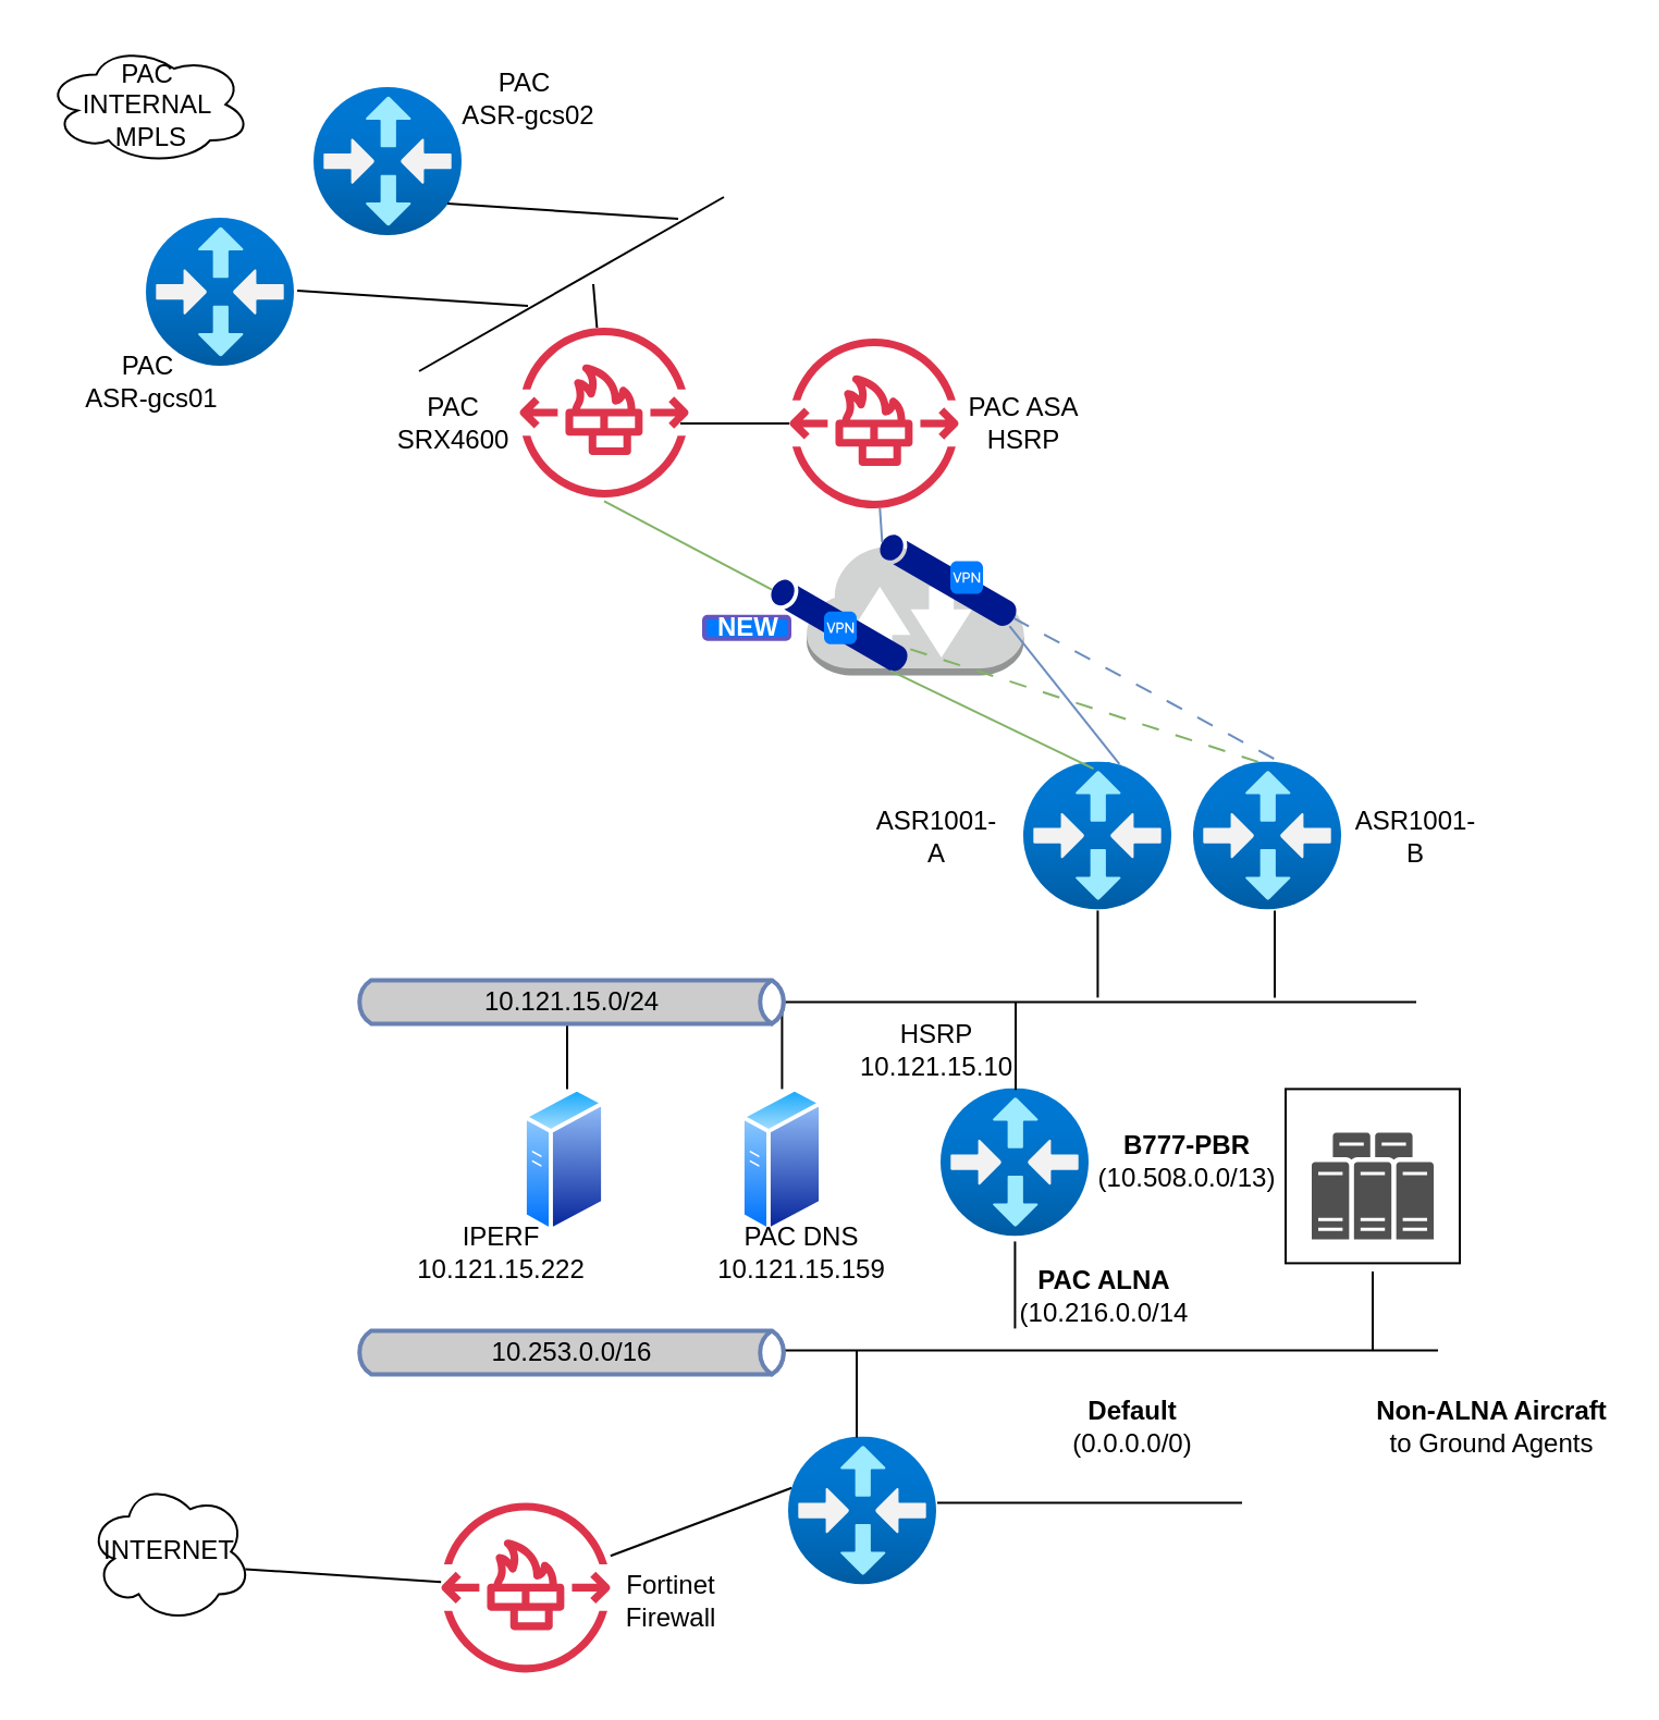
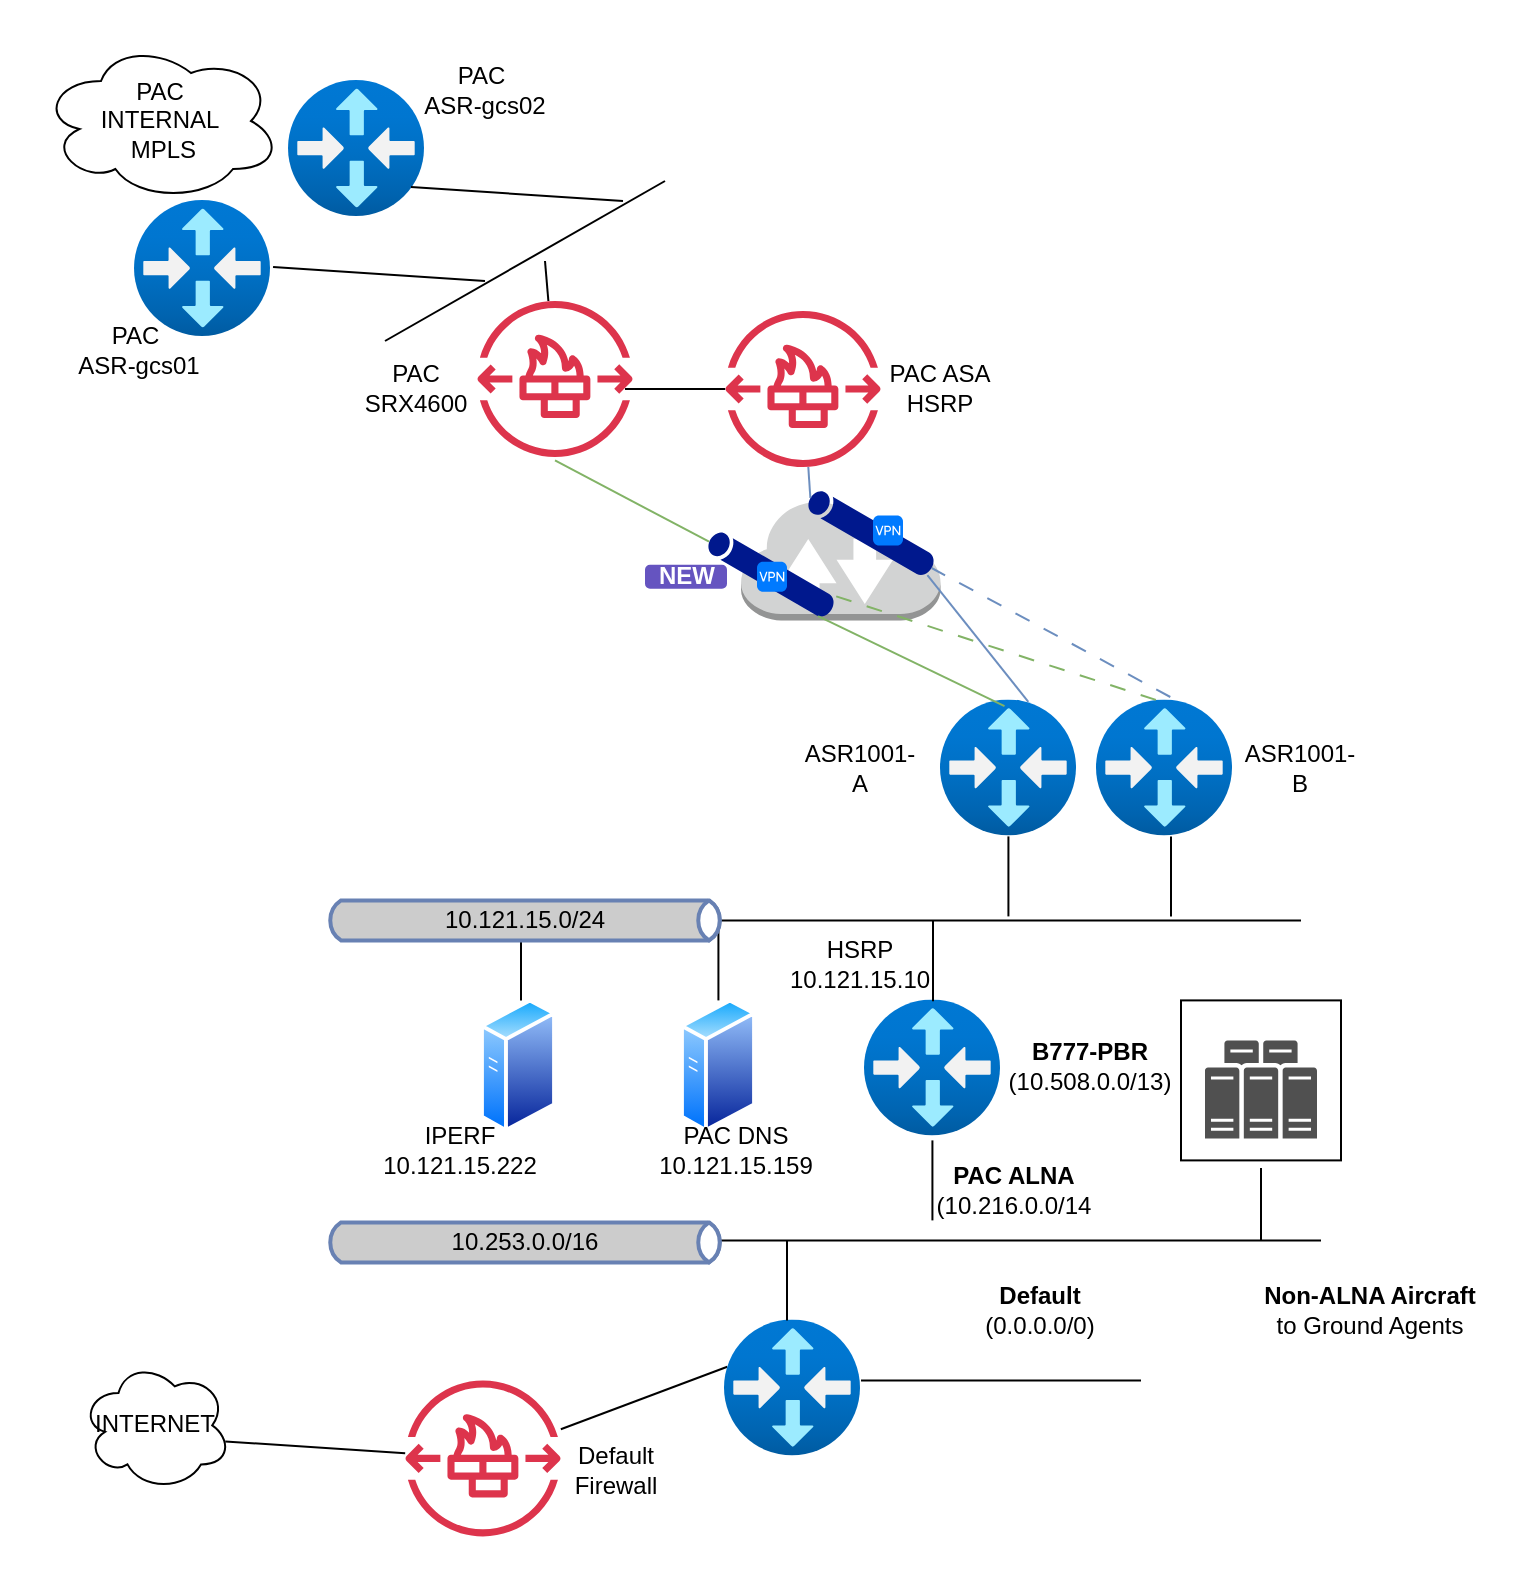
- <mxCell id="56" value="PAC&lt;br&gt;INTERNAL&lt;div&gt;&amp;nbsp;MPLS&lt;/div&gt;" style="ellipse;shape=cloud;whiteSpace=wrap;html=1;" vertex="1" parent="1"><mxGeometry x="20" y="20" width="95" height="55" as="geometry" /></mxCell>
+ <mxCell id="56" value="PAC&lt;br&gt;INTERNAL&lt;div&gt;&amp;nbsp;MPLS&lt;/div&gt;" style="ellipse;shape=cloud;whiteSpace=wrap;html=1;" vertex="1" parent="1"><mxGeometry x="20" y="20" width="120" height="80" as="geometry" /></mxCell>
- <mxCell id="55" value="NEW" style="dashed=0;html=1;rounded=1;fillColor=#007aff;strokeColor=#6554C0;fontSize=12;align=center;fontStyle=1;strokeWidth=2;fontColor=#ffffff;" vertex="1" parent="1"><mxGeometry x="323" y="282.9" width="39" height="10" as="geometry" /></mxCell>
+ <mxCell id="55" value="NEW" style="dashed=0;html=1;rounded=1;fillColor=#6554C0;strokeColor=#6554C0;fontSize=12;align=center;fontStyle=1;strokeWidth=2;fontColor=#ffffff" vertex="1" parent="1"><mxGeometry x="323" y="282.9" width="39" height="10" as="geometry" /></mxCell>
- <mxCell id="32" value="Fortinet&lt;div&gt;Firewall&lt;/div&gt;" style="text;html=1;align=center;verticalAlign=middle;whiteSpace=wrap;rounded=0;" vertex="1" parent="1"><mxGeometry x="278" y="719.7" width="60" height="30" as="geometry" /></mxCell>
+ <mxCell id="32" value="Default&lt;div&gt;Firewall&lt;/div&gt;" style="text;html=1;align=center;verticalAlign=middle;whiteSpace=wrap;rounded=0;" vertex="1" parent="1"><mxGeometry x="278" y="719.7" width="60" height="30" as="geometry" /></mxCell>
